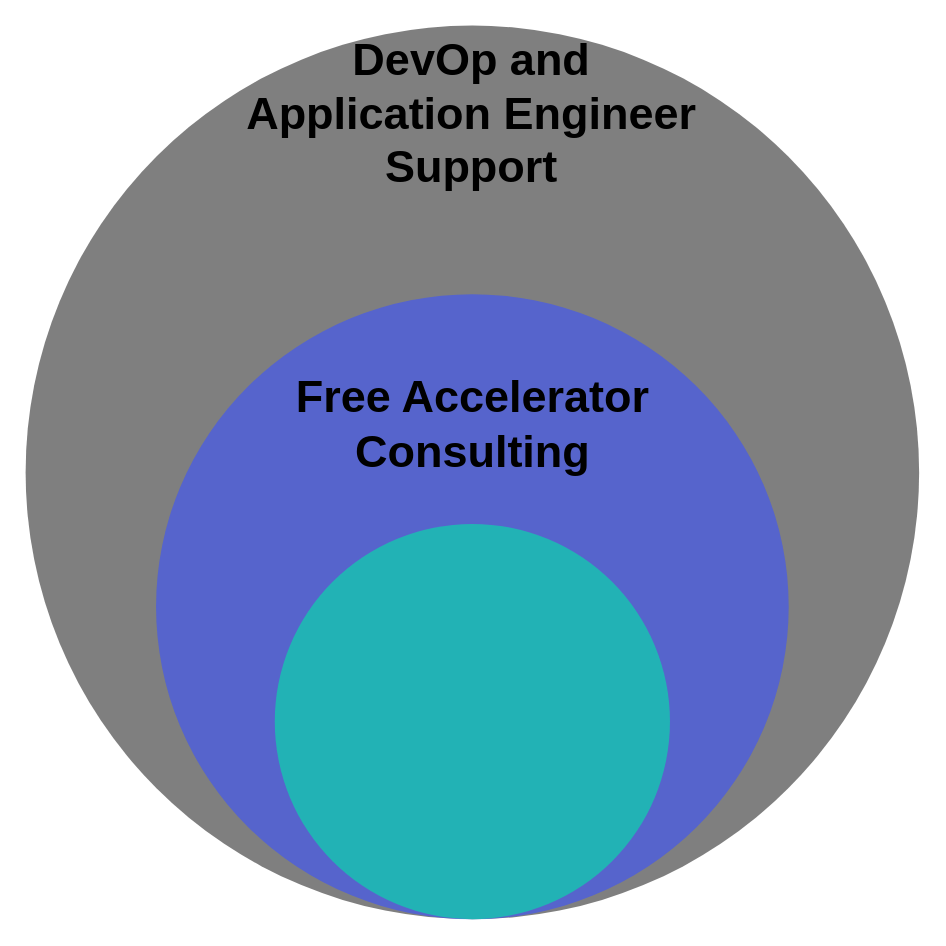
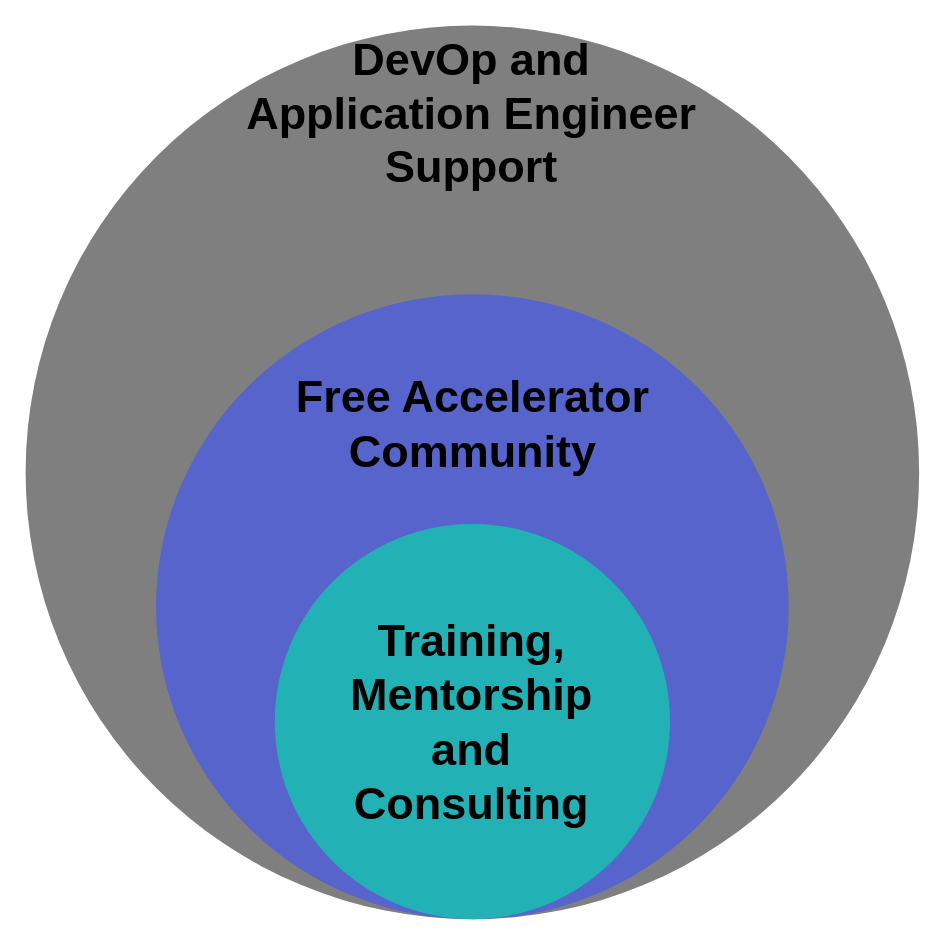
- <mxCell id="6" value="&lt;h1&gt;&lt;font style=&quot;font-size: 36px&quot;&gt;Free Accelerator Consulting&lt;/font&gt;&lt;/h1&gt;" style="text;html=1;strokeColor=none;fillColor=none;align=center;verticalAlign=middle;whiteSpace=wrap;rounded=0;" vertex="1" parent="1"><mxGeometry x="207.51" y="254" width="340" height="170" as="geometry" /></mxCell>
+ <mxCell id="6" value="&lt;h1&gt;&lt;font style=&quot;font-size: 36px&quot;&gt;Free Accelerator Community&lt;/font&gt;&lt;/h1&gt;" style="text;html=1;strokeColor=none;fillColor=none;align=center;verticalAlign=middle;whiteSpace=wrap;rounded=0;" vertex="1" parent="1"><mxGeometry x="207.51" y="254" width="340" height="170" as="geometry" /></mxCell>
+ <mxCell id="5" value="&lt;h1&gt;&lt;font style=&quot;font-size: 36px&quot;&gt;Training, Mentorship and Consulting&lt;/font&gt;&lt;br&gt;&lt;/h1&gt;" style="text;html=1;strokeColor=none;fillColor=none;align=center;verticalAlign=middle;whiteSpace=wrap;rounded=0;" vertex="1" parent="1"><mxGeometry x="246.25" y="431.87" width="262.49" height="290" as="geometry" /></mxCell>
